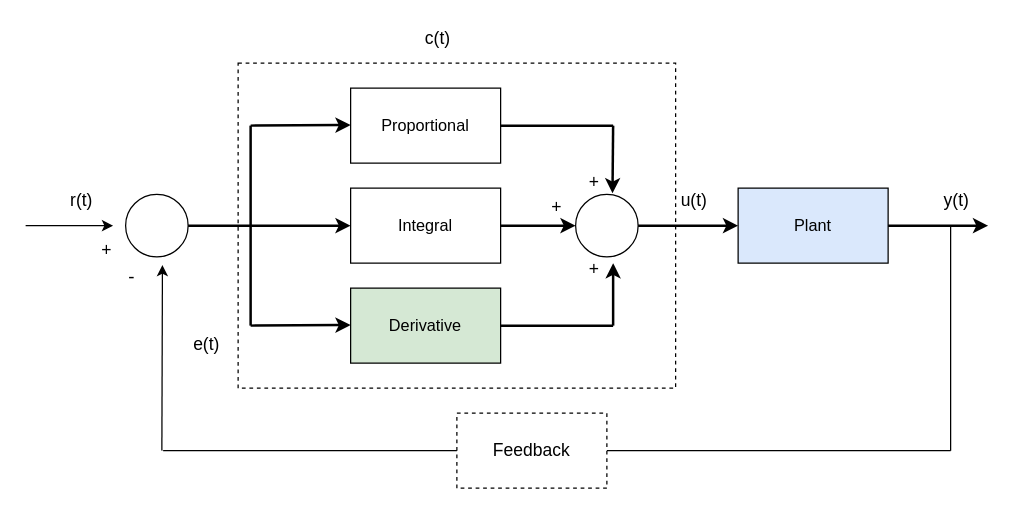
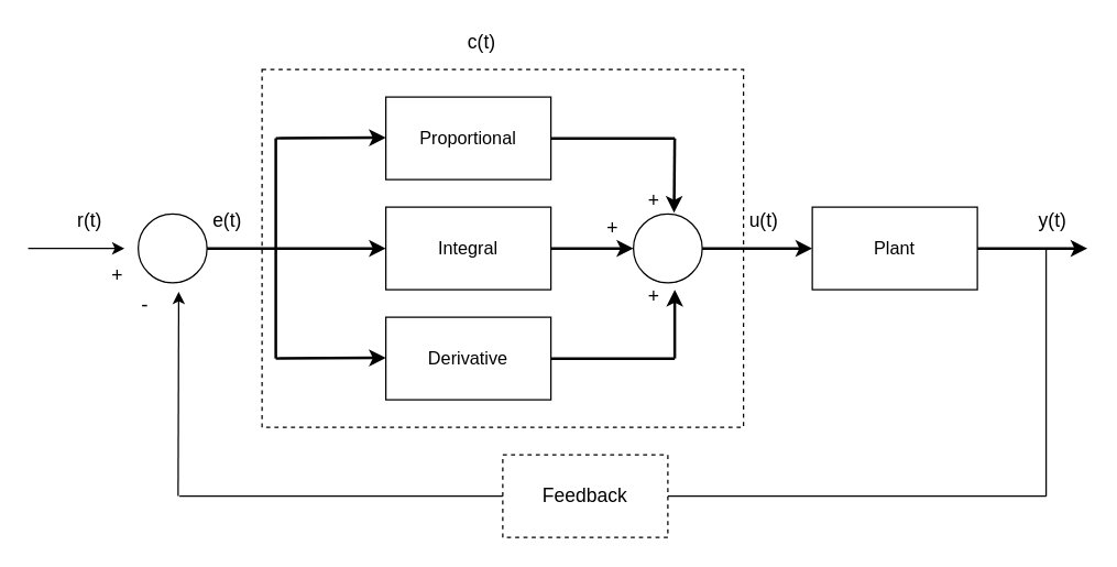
- <mxCell id="24" value="&lt;font style=&quot;font-size: 13px&quot;&gt;Plant&lt;/font&gt;" style="rounded=0;whiteSpace=wrap;html=1;fillColor=#dae8fc;" vertex="1" parent="1"><mxGeometry x="590" y="150" width="120" height="60" as="geometry" /></mxCell>
+ <mxCell id="24" value="&lt;font style=&quot;font-size: 13px&quot;&gt;Plant&lt;/font&gt;" style="rounded=0;whiteSpace=wrap;html=1;" vertex="1" parent="1"><mxGeometry x="590" y="150" width="120" height="60" as="geometry" /></mxCell>
- <mxCell id="11" value="&lt;font style=&quot;font-size: 13px&quot;&gt;Derivative&lt;/font&gt;" style="rounded=0;whiteSpace=wrap;html=1;fillColor=#d5e8d4;" vertex="1" parent="1"><mxGeometry x="280" y="230" width="120" height="60" as="geometry" /></mxCell>
+ <mxCell id="11" value="&lt;font style=&quot;font-size: 13px&quot;&gt;Derivative&lt;/font&gt;" style="rounded=0;whiteSpace=wrap;html=1;" vertex="1" parent="1"><mxGeometry x="280" y="230" width="120" height="60" as="geometry" /></mxCell>
- <mxCell id="35" value="&lt;font style=&quot;font-size: 14px&quot;&gt;e(t)&lt;/font&gt;" style="text;html=1;strokeColor=none;fillColor=none;align=center;verticalAlign=middle;whiteSpace=wrap;rounded=0;" vertex="1" parent="1"><mxGeometry x="150" y="265" width="30" height="20" as="geometry" /></mxCell>
+ <mxCell id="35" value="&lt;font style=&quot;font-size: 14px&quot;&gt;e(t)&lt;/font&gt;" style="text;html=1;strokeColor=none;fillColor=none;align=center;verticalAlign=middle;whiteSpace=wrap;rounded=0;" vertex="1" parent="1"><mxGeometry x="150" y="150" width="30" height="20" as="geometry" /></mxCell>
